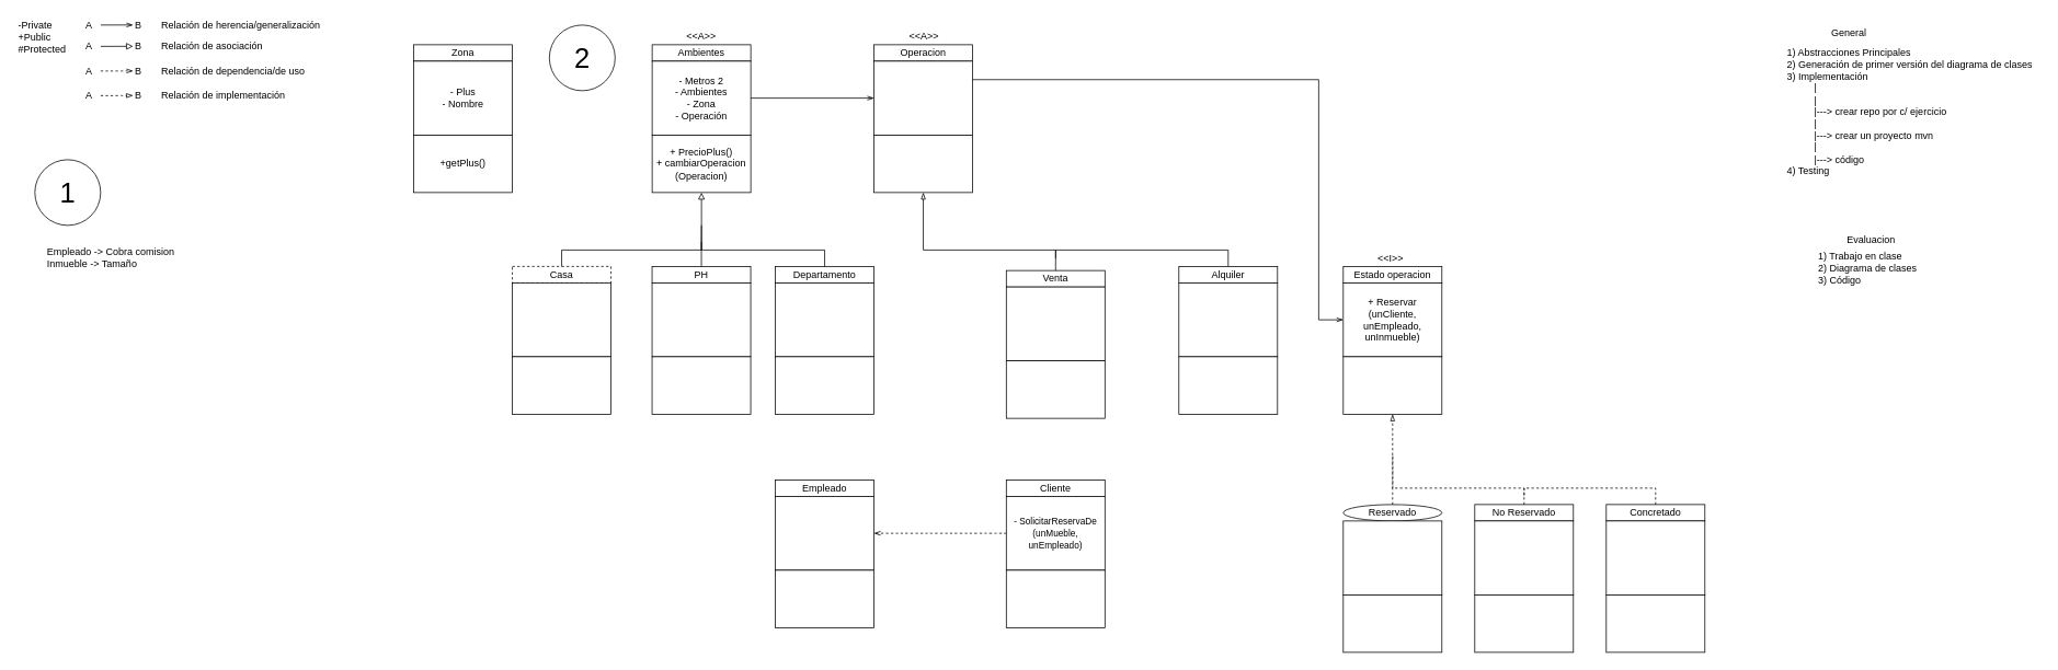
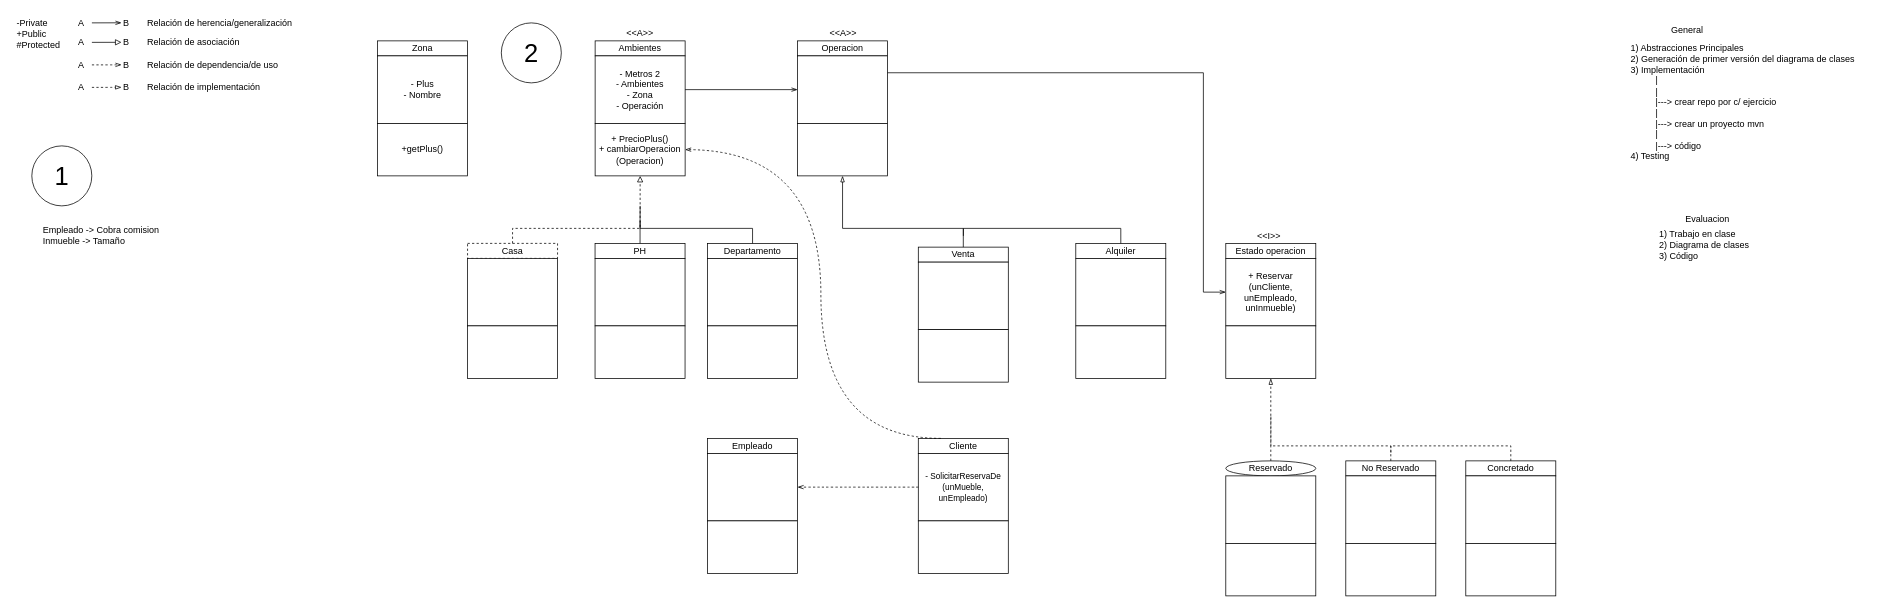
+ <mxCell id="74" style="edgeStyle=orthogonalEdgeStyle;curved=1;rounded=0;orthogonalLoop=1;jettySize=auto;html=1;exitX=0.25;exitY=0;exitDx=0;exitDy=0;entryX=1;entryY=0.5;entryDx=0;entryDy=0;endArrow=openThin;endFill=0;dashed=1;" edge="1" parent="29" source="71" target="39"><mxGeometry relative="1" as="geometry"><Array as="points"><mxPoint x="591.103" y="550" /><mxPoint x="591.103" y="165" /></Array></mxGeometry></mxCell>
- <mxCell id="48" style="edgeStyle=orthogonalEdgeStyle;rounded=0;orthogonalLoop=1;jettySize=auto;html=1;exitX=0.5;exitY=0;exitDx=0;exitDy=0;entryX=0.5;entryY=1;entryDx=0;entryDy=0;endArrow=block;endFill=0;" edge="1" parent="29" source="41" target="39"><mxGeometry relative="1" as="geometry"><Array as="points"><mxPoint x="180.103" y="270" /><mxPoint x="350.103" y="270" /></Array></mxGeometry></mxCell>
+ <mxCell id="48" style="edgeStyle=orthogonalEdgeStyle;rounded=0;orthogonalLoop=1;jettySize=auto;html=1;exitX=0.5;exitY=0;exitDx=0;exitDy=0;entryX=0.5;entryY=1;entryDx=0;entryDy=0;endArrow=block;endFill=0;dashed=1;" edge="1" parent="29" source="41" target="39"><mxGeometry relative="1" as="geometry"><Array as="points"><mxPoint x="180.103" y="270" /><mxPoint x="350.103" y="270" /></Array></mxGeometry></mxCell>
